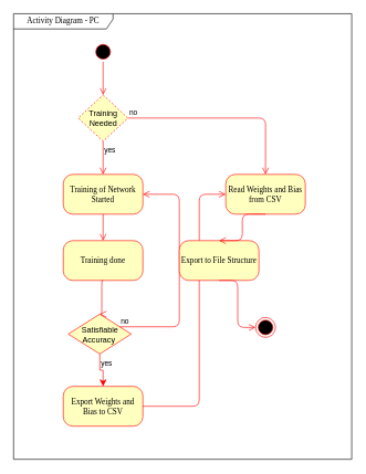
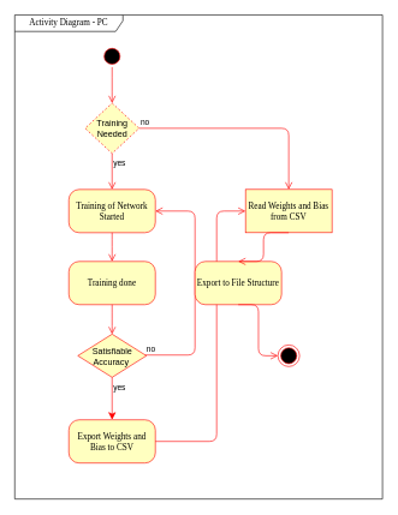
- <mxCell id="12" value="Read Weights and Bias from CSV" style="rounded=1;whiteSpace=wrap;html=1;arcSize=24;fillColor=#ffffc0;strokeColor=#ff0000;shadow=0;comic=0;labelBackgroundColor=none;fontFamily=Verdana;fontSize=12;fontColor=#000000;align=center;" vertex="1" parent="1"><mxGeometry x="340" y="262.5" width="120" height="60" as="geometry" /></mxCell>
+ <mxCell id="12" value="Read Weights and Bias from CSV" style="whiteSpace=wrap;html=1;arcSize=24;fillColor=#ffffc0;strokeColor=#ff0000;shadow=0;comic=0;labelBackgroundColor=none;fontFamily=Verdana;fontSize=12;fontColor=#000000;align=center;rounded=0;" vertex="1" parent="1"><mxGeometry x="340" y="262.5" width="120" height="60" as="geometry" /></mxCell>
- <mxCell id="7" value="Satisfiable Accuracy&amp;nbsp;" style="rhombus;whiteSpace=wrap;html=1;fillColor=#ffffc0;strokeColor=#ff0000;" vertex="1" parent="1"><mxGeometry x="102.5" y="473.5" width="95" height="60" as="geometry" /></mxCell>
+ <mxCell id="7" value="Satisfiable Accuracy&amp;nbsp;" style="rhombus;whiteSpace=wrap;html=1;fillColor=#ffffc0;strokeColor=#ff0000;" vertex="1" parent="1"><mxGeometry x="107.5" y="463.5" width="95" height="60" as="geometry" /></mxCell>
